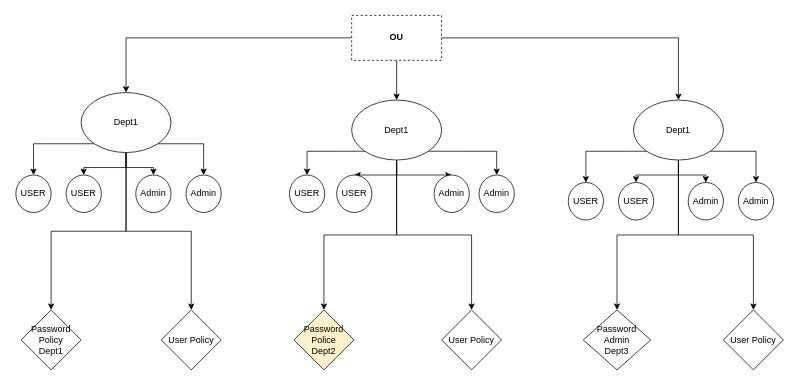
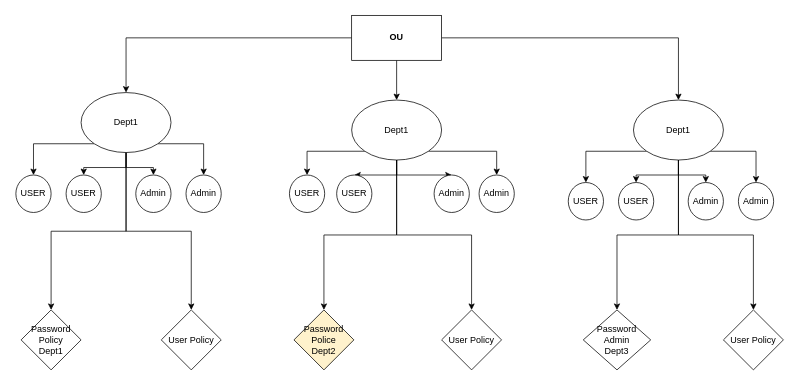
- <mxCell id="5" value="&lt;b&gt;OU&lt;/b&gt;" style="rounded=0;whiteSpace=wrap;html=1;dashed=1;" vertex="1" parent="1"><mxGeometry x="468" y="20" width="120" height="60" as="geometry" /></mxCell>
+ <mxCell id="5" value="&lt;b&gt;OU&lt;/b&gt;" style="rounded=0;whiteSpace=wrap;html=1;" vertex="1" parent="1"><mxGeometry x="468" y="20" width="120" height="60" as="geometry" /></mxCell>
